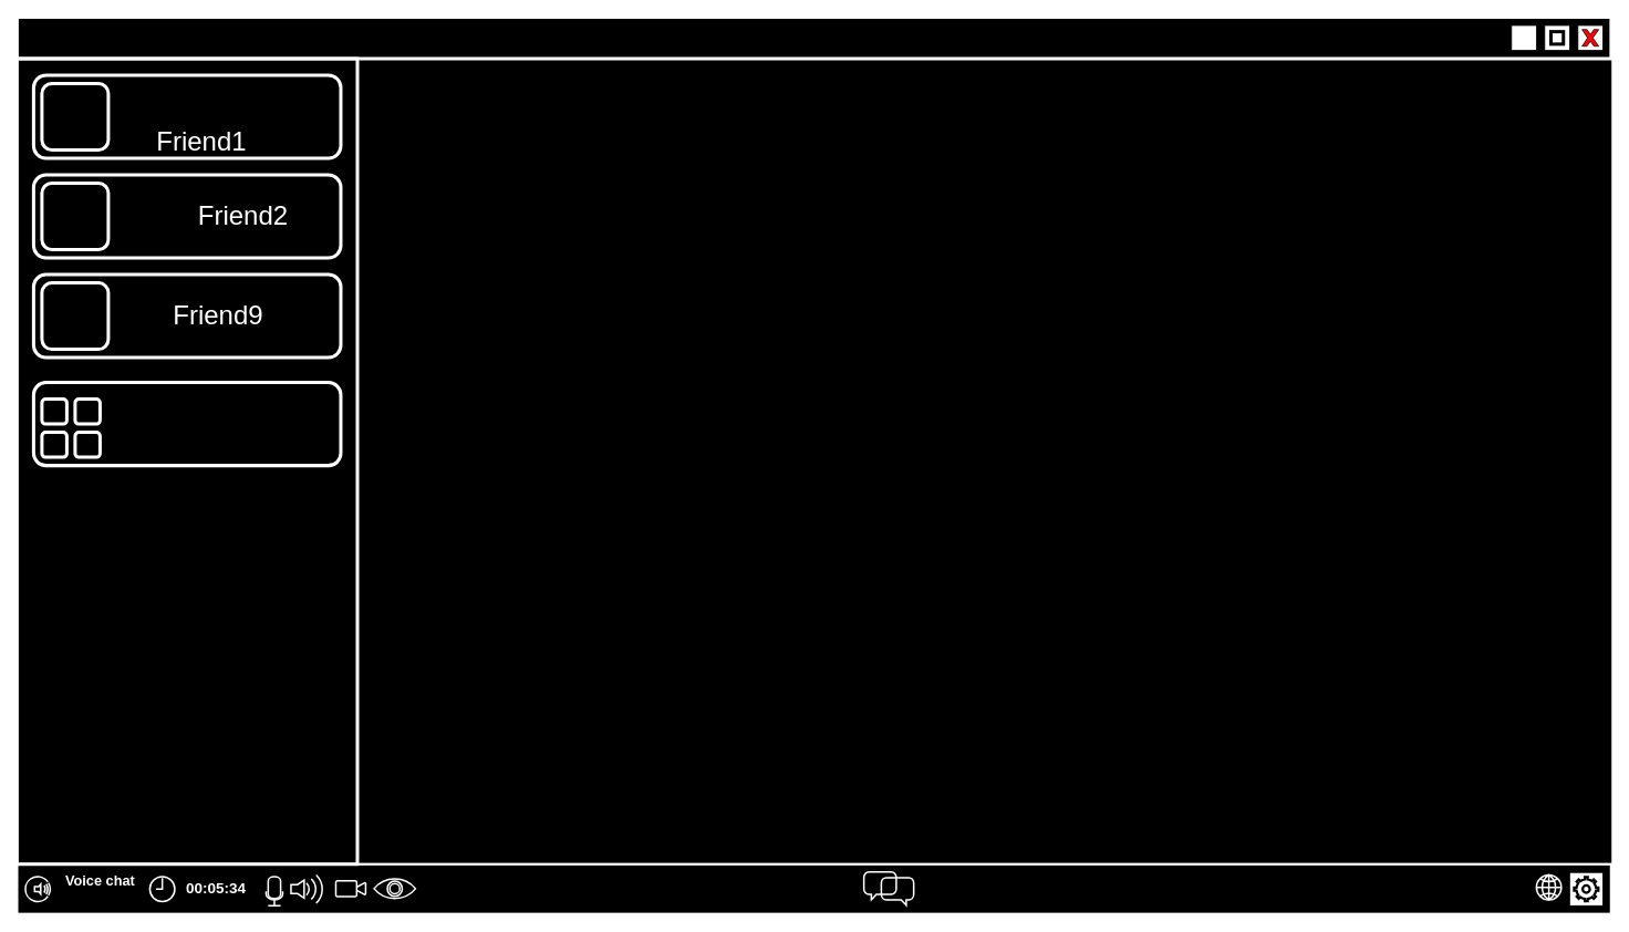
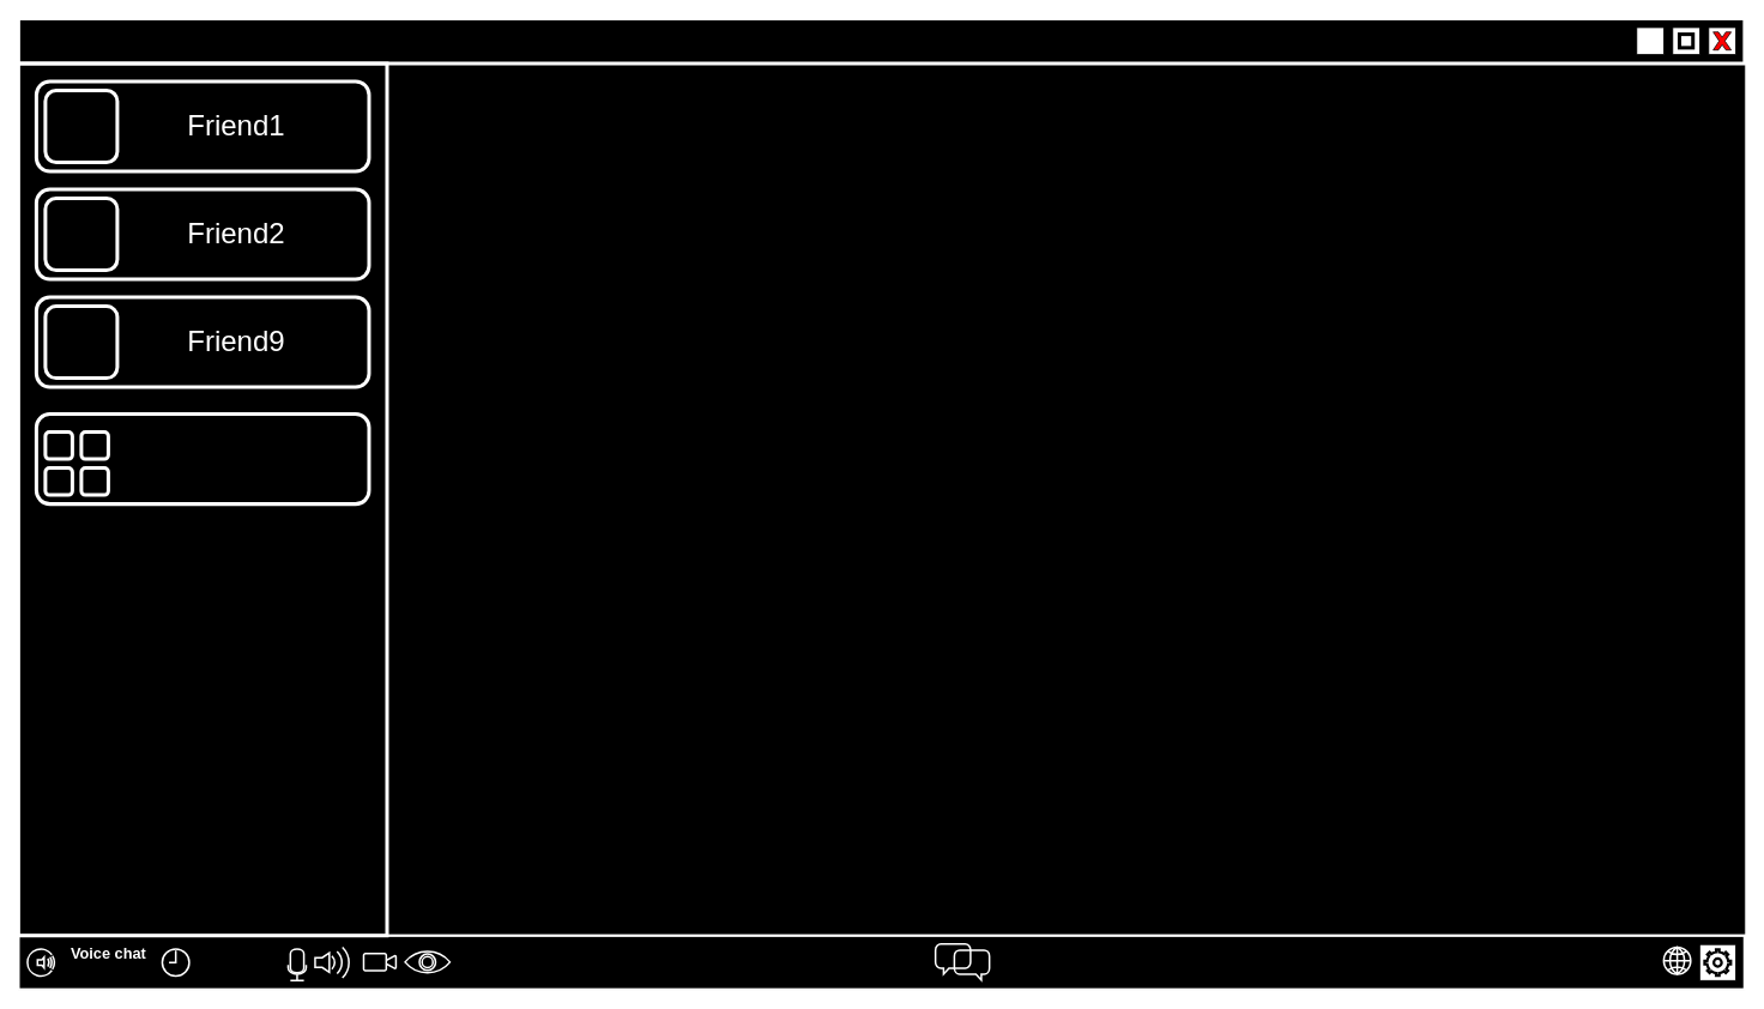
- <mxCell id="26" value="Friend1" style="text;html=1;align=center;verticalAlign=middle;whiteSpace=wrap;rounded=0;fontSize=32;fontColor=#FFFFFF;" vertex="1" parent="1"><mxGeometry x="175" y="155" width="135" height="30" as="geometry" /></mxCell>
+ <mxCell id="26" value="Friend1" style="text;html=1;align=center;verticalAlign=middle;whiteSpace=wrap;rounded=0;fontSize=32;fontColor=#FFFFFF;" vertex="1" parent="1"><mxGeometry x="195" y="125" width="135" height="30" as="geometry" /></mxCell>
- <mxCell id="29" value="Friend2" style="text;html=1;align=center;verticalAlign=middle;whiteSpace=wrap;rounded=0;fontSize=32;fontColor=#FFFFFF;" vertex="1" parent="1"><mxGeometry x="225" y="245" width="135" height="30" as="geometry" /></mxCell>
+ <mxCell id="29" value="Friend2" style="text;html=1;align=center;verticalAlign=middle;whiteSpace=wrap;rounded=0;fontSize=32;fontColor=#FFFFFF;" vertex="1" parent="1"><mxGeometry x="195" y="245" width="135" height="30" as="geometry" /></mxCell>
- <mxCell id="12" value="00:05:34" style="text;html=1;align=center;verticalAlign=middle;whiteSpace=wrap;rounded=0;strokeWidth=4;fontColor=#FFFFFF;fontStyle=1;fontSize=18;" vertex="1" parent="1"><mxGeometry x="210" y="1051.9" width="100" height="36.2" as="geometry" /></mxCell>
